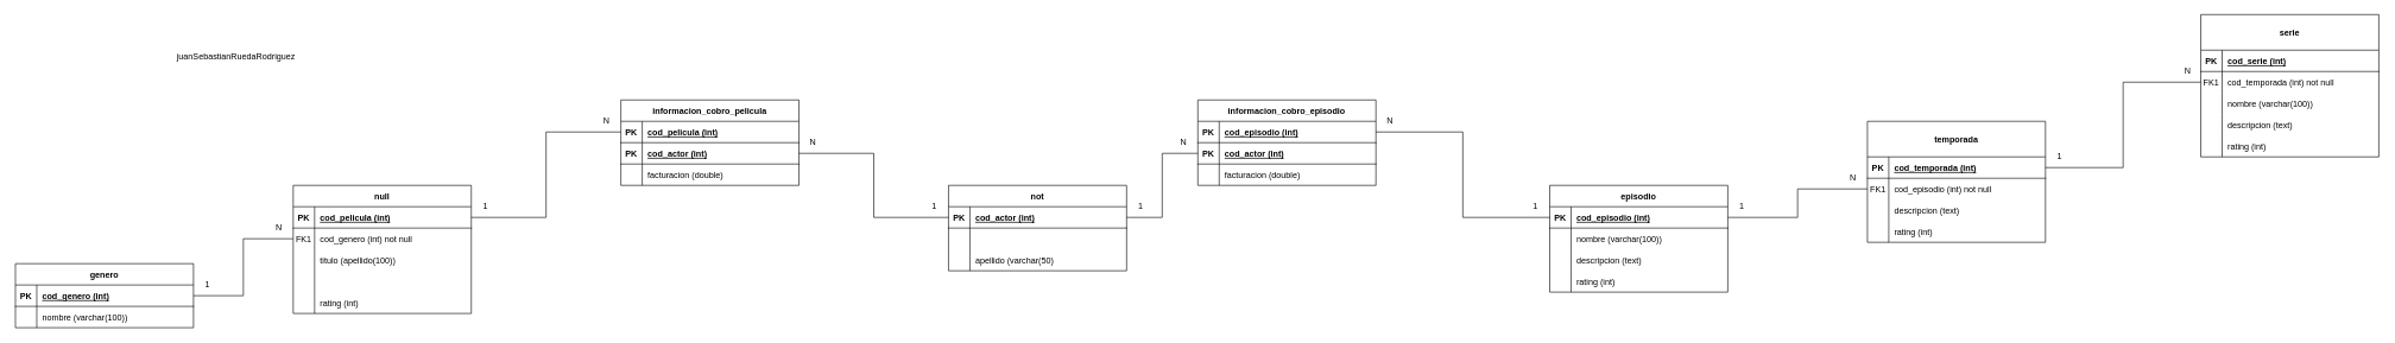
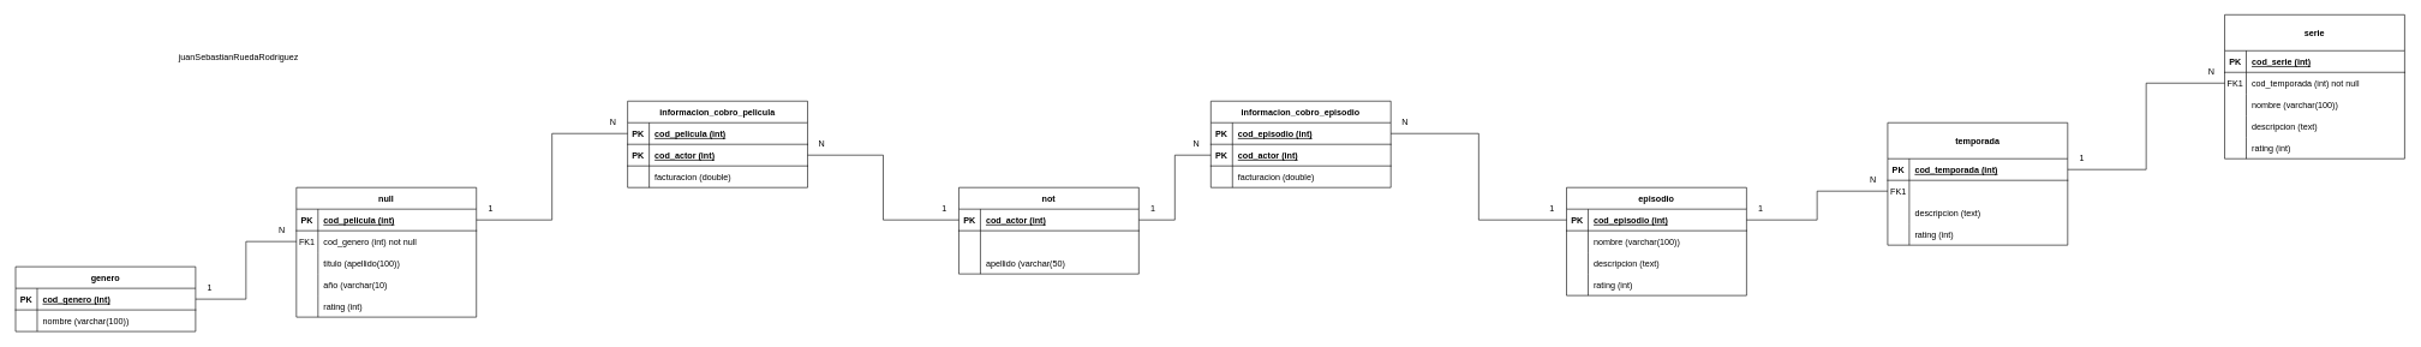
- <mxCell id="49" value="cod_episodio (int) not null" style="shape=partialRectangle;overflow=hidden;connectable=0;fillColor=none;top=0;left=0;bottom=0;right=0;align=left;spacingLeft=6;" parent="47" vertex="1"><mxGeometry x="30" width="220.0" height="30" as="geometry" /></mxCell>
+ <mxCell id="14" value="año (varchar(10)" style="shape=partialRectangle;overflow=hidden;connectable=0;fillColor=none;top=0;left=0;bottom=0;right=0;align=left;spacingLeft=6;" parent="12" vertex="1"><mxGeometry x="30" width="220" height="30" as="geometry" /></mxCell>
